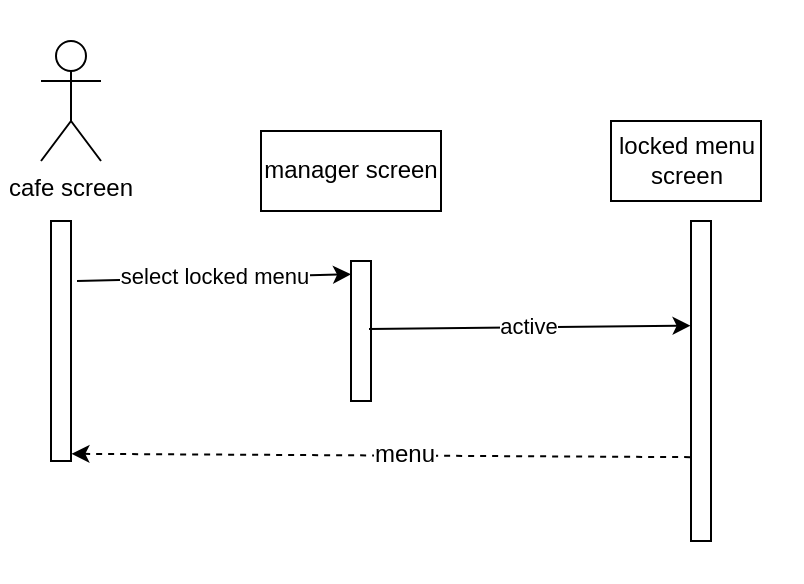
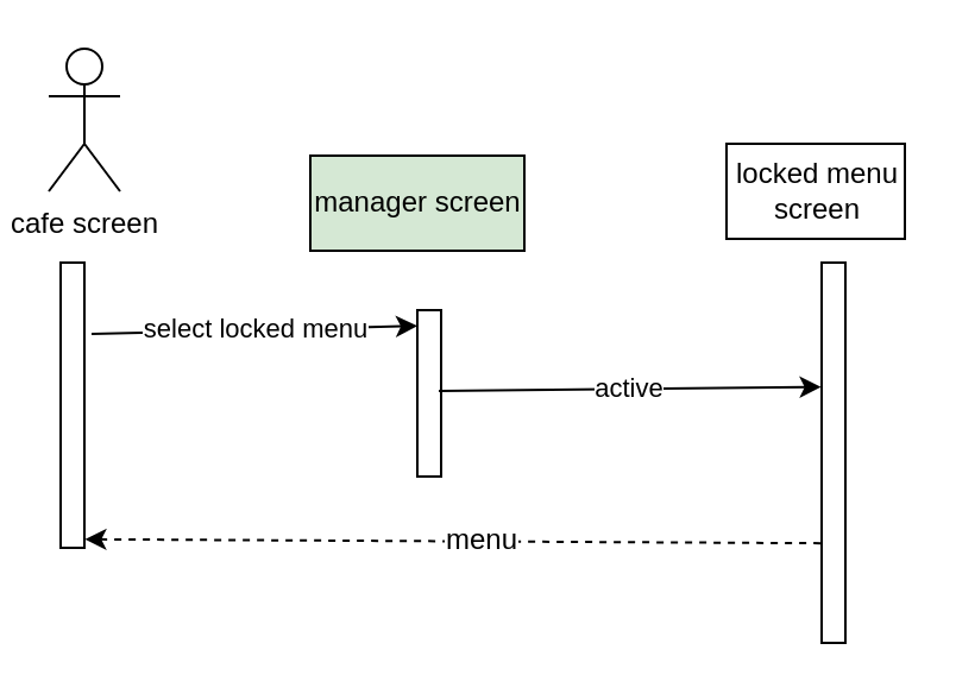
- <mxCell id="5" value="manager screen" style="html=1;" vertex="1" parent="1"><mxGeometry x="130" y="65" width="90" height="40" as="geometry" /></mxCell>
+ <mxCell id="5" value="manager screen" style="html=1;fillColor=#d5e8d4;" vertex="1" parent="1"><mxGeometry x="130" y="65" width="90" height="40" as="geometry" /></mxCell>
